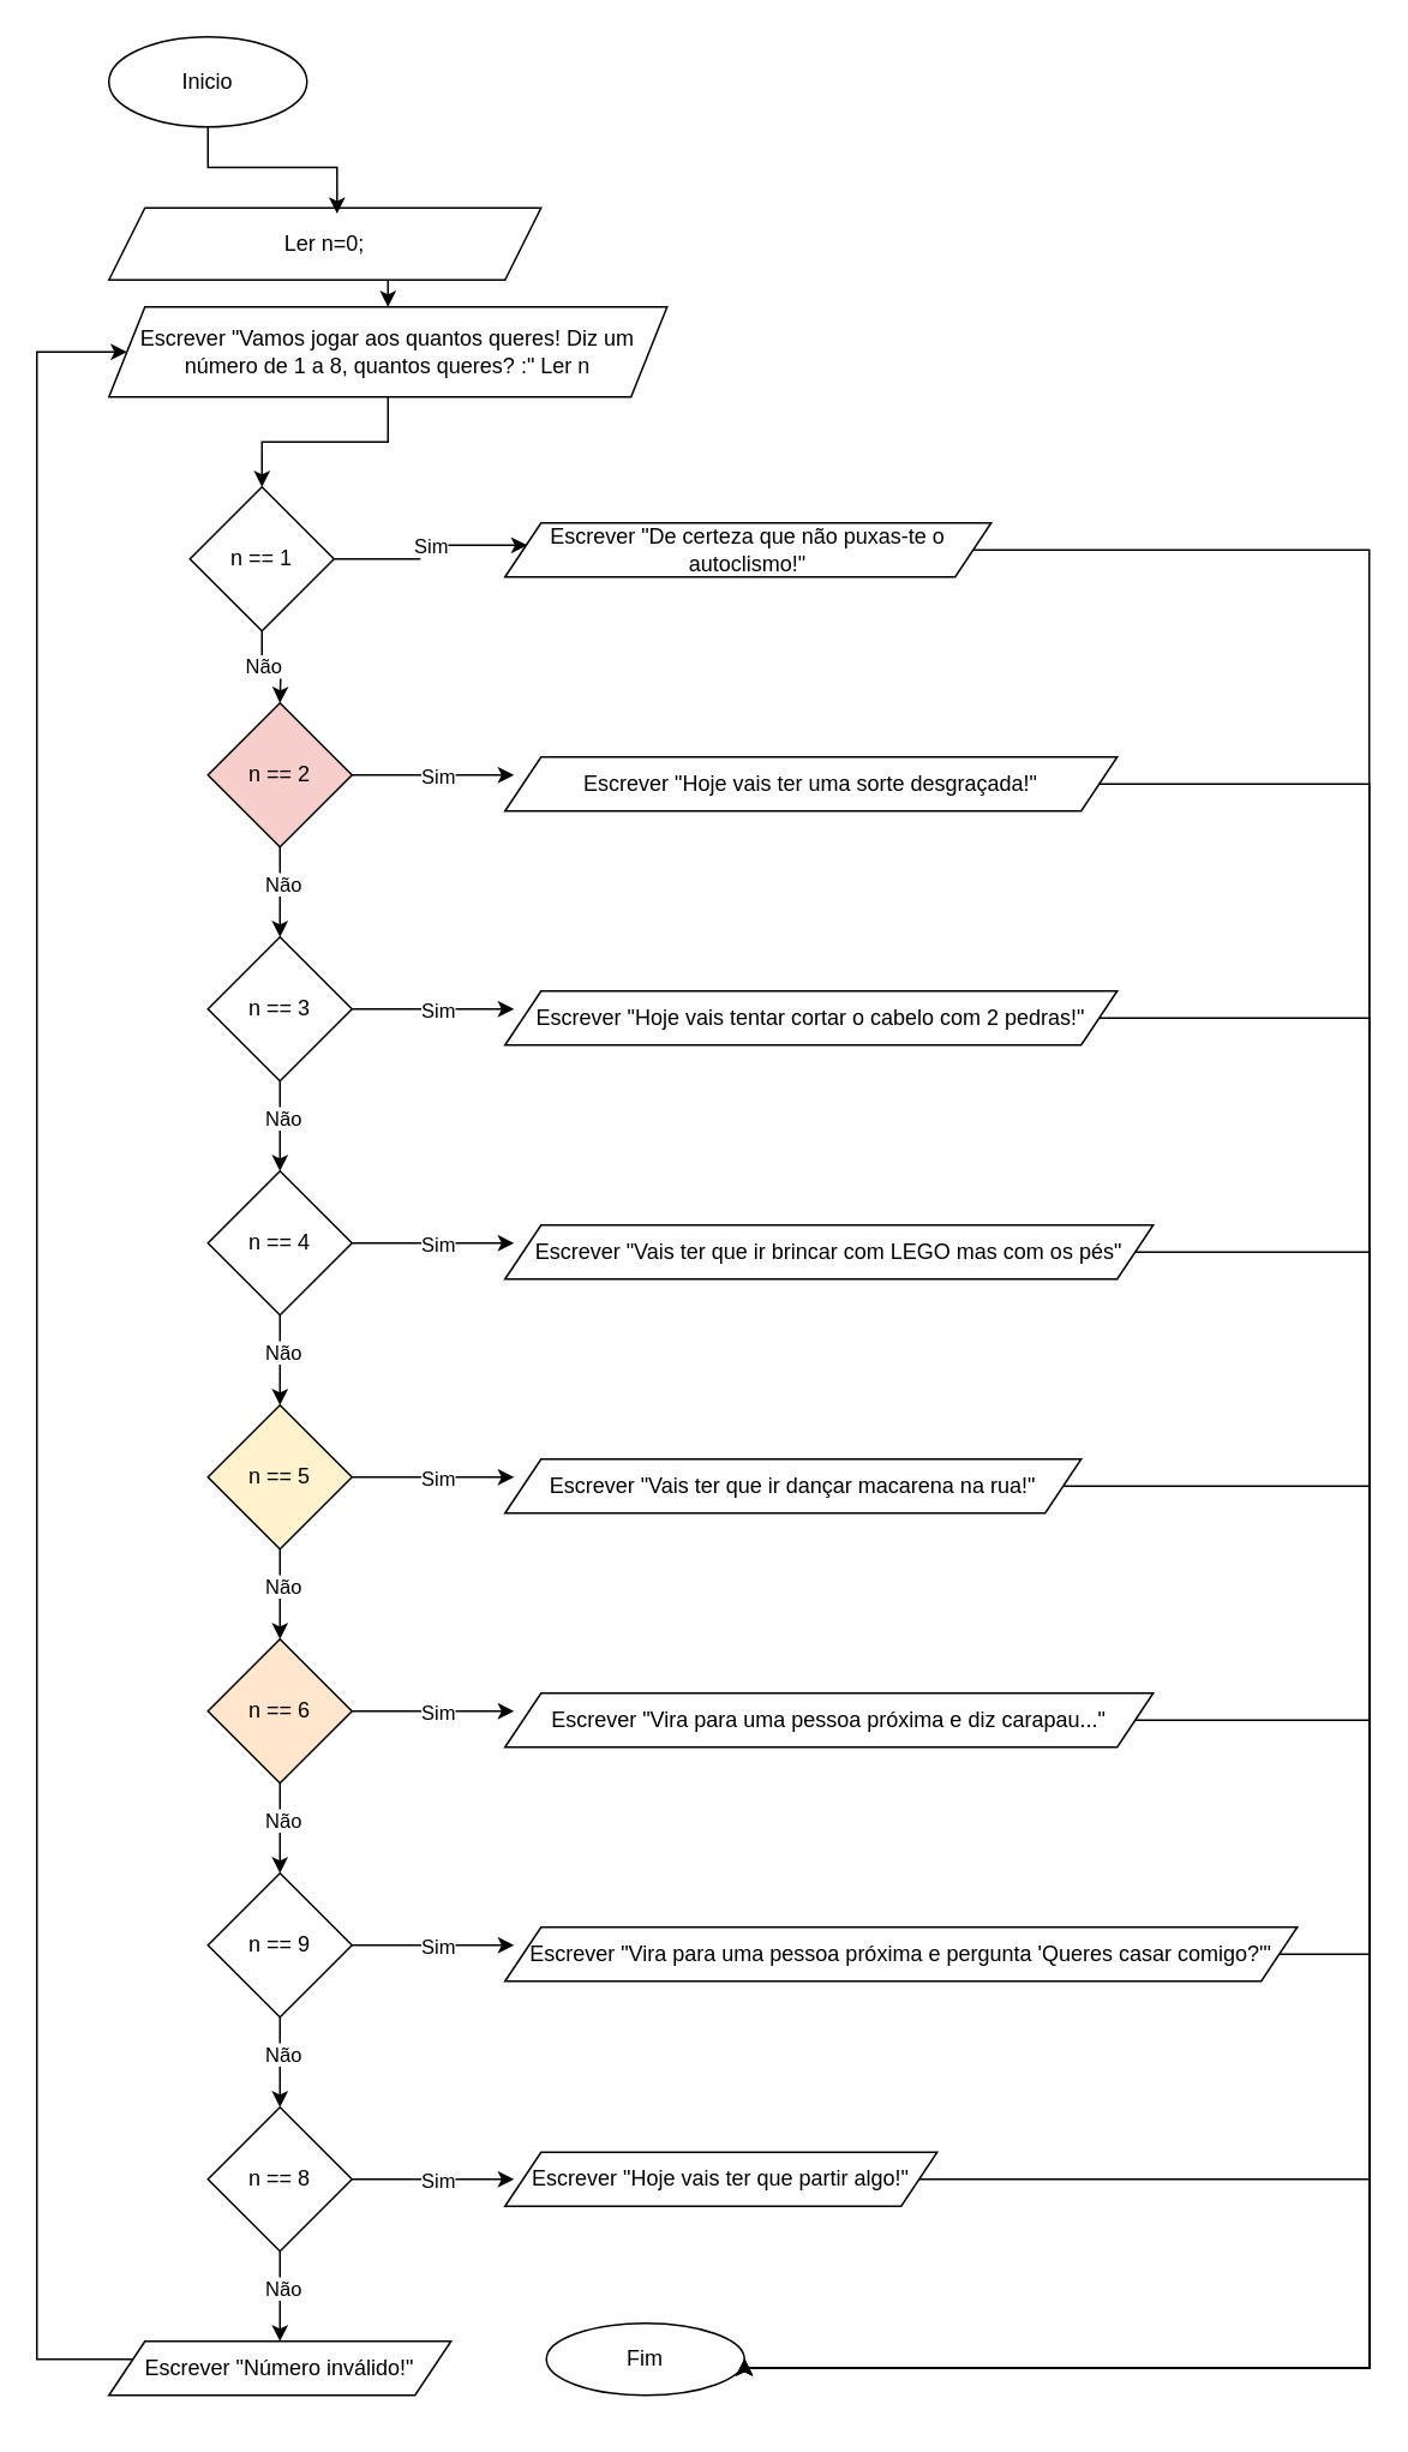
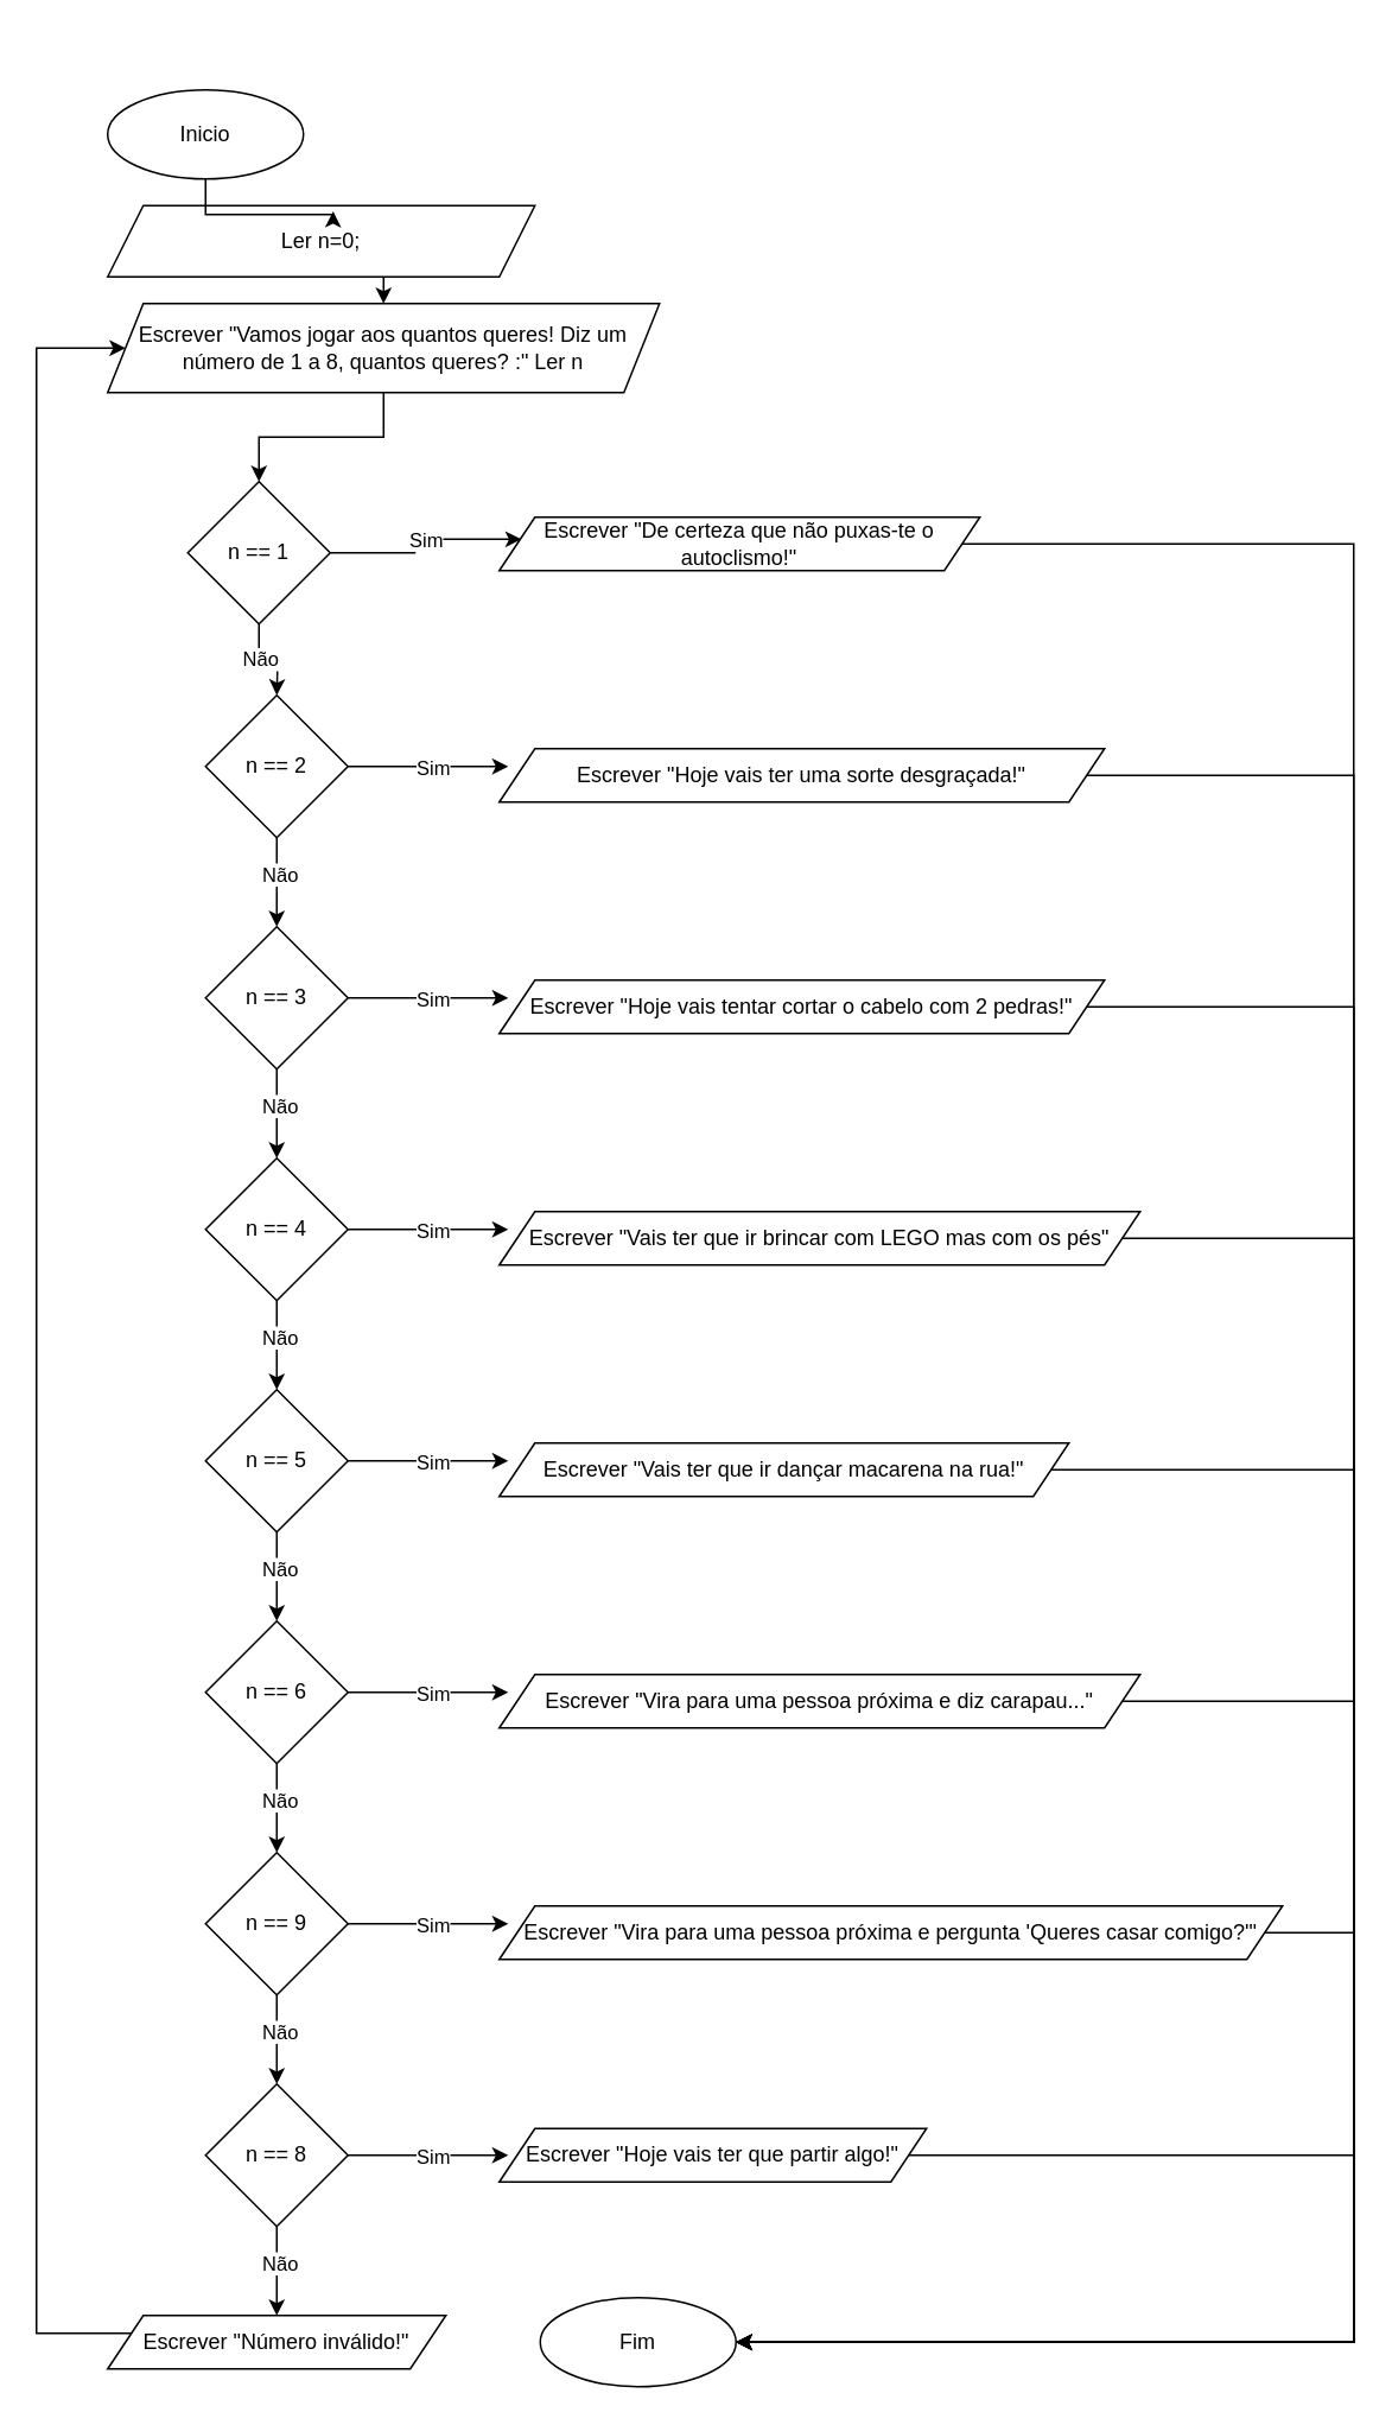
- <mxCell id="2" value="Inicio" style="ellipse;whiteSpace=wrap;html=1;labelBackgroundColor=none;" vertex="1" parent="1"><mxGeometry x="60" y="20" width="110" height="50" as="geometry" /></mxCell>
+ <mxCell id="2" value="Inicio" style="ellipse;whiteSpace=wrap;html=1;labelBackgroundColor=none;" vertex="1" parent="1"><mxGeometry x="60" y="50" width="110" height="50" as="geometry" /></mxCell>
- <mxCell id="18" value="n == 2" style="rhombus;whiteSpace=wrap;html=1;fillColor=#f8cecc;" vertex="1" parent="1"><mxGeometry x="115" y="390" width="80" height="80" as="geometry" /></mxCell>
+ <mxCell id="18" value="n == 2" style="rhombus;whiteSpace=wrap;html=1;" vertex="1" parent="1"><mxGeometry x="115" y="390" width="80" height="80" as="geometry" /></mxCell>
- <mxCell id="33" value="n == 5" style="rhombus;whiteSpace=wrap;html=1;fillColor=#fff2cc;" vertex="1" parent="1"><mxGeometry x="115" y="780" width="80" height="80" as="geometry" /></mxCell>
+ <mxCell id="33" value="n == 5" style="rhombus;whiteSpace=wrap;html=1;" vertex="1" parent="1"><mxGeometry x="115" y="780" width="80" height="80" as="geometry" /></mxCell>
- <mxCell id="38" value="n == 6" style="rhombus;whiteSpace=wrap;html=1;fillColor=#ffe6cc;" vertex="1" parent="1"><mxGeometry x="115" y="910" width="80" height="80" as="geometry" /></mxCell>
+ <mxCell id="38" value="n == 6" style="rhombus;whiteSpace=wrap;html=1;" vertex="1" parent="1"><mxGeometry x="115" y="910" width="80" height="80" as="geometry" /></mxCell>
- <mxCell id="8" value="Fim" style="ellipse;whiteSpace=wrap;html=1;labelBackgroundColor=none;" vertex="1" parent="1"><mxGeometry x="303" y="1290" width="110" height="40" as="geometry" /></mxCell>
+ <mxCell id="8" value="Fim" style="ellipse;whiteSpace=wrap;html=1;labelBackgroundColor=none;" vertex="1" parent="1"><mxGeometry x="303" y="1290" width="110" height="50" as="geometry" /></mxCell>
